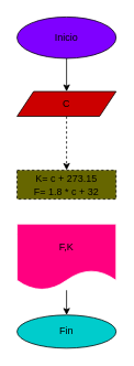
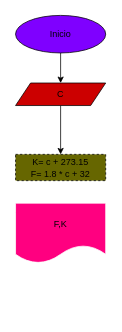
- <mxCell id="4" value="" style="edgeStyle=none;html=1;dashed=1;" edge="1" parent="1" source="5" target="6"><mxGeometry relative="1" as="geometry" /></mxCell>
+ <mxCell id="4" value="" style="edgeStyle=none;html=1;" edge="1" parent="1" source="5" target="6"><mxGeometry relative="1" as="geometry" /></mxCell>
- <mxCell id="7" value="" style="edgeStyle=none;html=1;" edge="1" parent="1" source="8" target="9"><mxGeometry relative="1" as="geometry" /></mxCell>
- <mxCell id="9" value="Fin" style="ellipse;whiteSpace=wrap;html=1;fillColor=#00CCCC;" vertex="1" parent="1"><mxGeometry x="20" y="380" width="120" height="40" as="geometry" /></mxCell>
